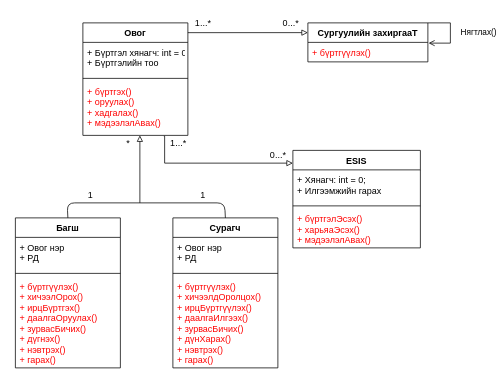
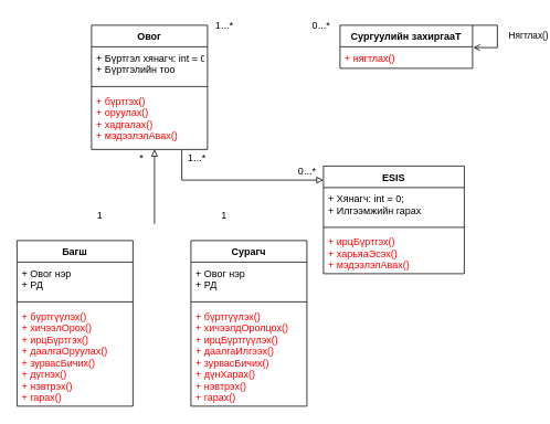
- <mxCell id="20" value="" style="endArrow=block;html=1;fontColor=#FF0000;exitX=1;exitY=0.087;exitDx=0;exitDy=0;exitPerimeter=0;entryX=0;entryY=0.25;entryDx=0;entryDy=0;endFill=0;" edge="1" parent="1" source="4" target="17"><mxGeometry width="50" height="50" relative="1" as="geometry"><mxPoint x="280" y="230" as="sourcePoint" /><mxPoint x="330" y="180" as="targetPoint" /></mxGeometry></mxCell>
- <mxCell id="18" value="+ бүртгүүлэх()" style="text;strokeColor=none;fillColor=none;align=left;verticalAlign=top;spacingLeft=4;spacingRight=4;overflow=hidden;rotatable=0;points=[[0,0.5],[1,0.5]];portConstraint=eastwest;fontColor=#FF0000;" vertex="1" parent="17"><mxGeometry y="26" width="160" height="26" as="geometry" /></mxCell>
+ <mxCell id="18" value="+ нягтлах()" style="text;strokeColor=none;fillColor=none;align=left;verticalAlign=top;spacingLeft=4;spacingRight=4;overflow=hidden;rotatable=0;points=[[0,0.5],[1,0.5]];portConstraint=eastwest;fontColor=#FF0000;" vertex="1" parent="17"><mxGeometry y="26" width="160" height="26" as="geometry" /></mxCell>
- <mxCell id="16" value="" style="endArrow=none;html=1;exitX=0.5;exitY=0;exitDx=0;exitDy=0;entryX=0.5;entryY=0;entryDx=0;entryDy=0;" parent="1" source="8" target="12" edge="1"><mxGeometry width="50" height="50" relative="1" as="geometry"><mxPoint x="89" y="290" as="sourcePoint" /><mxPoint x="304" y="290" as="targetPoint" /><Array as="points"><mxPoint x="89" y="270" /><mxPoint x="299" y="270" /></Array></mxGeometry></mxCell>
- <mxCell id="28" value="+ бүртгэлЭсэх()&#10;+ харьяаЭсэх()&#10;+ мэдээлэлАвах()" style="text;strokeColor=none;fillColor=none;align=left;verticalAlign=top;spacingLeft=4;spacingRight=4;overflow=hidden;rotatable=0;points=[[0,0.5],[1,0.5]];portConstraint=eastwest;fontColor=#FF0000;" vertex="1" parent="25"><mxGeometry y="78" width="170" height="52" as="geometry" /></mxCell>
+ <mxCell id="28" value="+ ирцБүртгэх()&#10;+ харьяаЭсэх()&#10;+ мэдээлэлАвах()" style="text;strokeColor=none;fillColor=none;align=left;verticalAlign=top;spacingLeft=4;spacingRight=4;overflow=hidden;rotatable=0;points=[[0,0.5],[1,0.5]];portConstraint=eastwest;fontColor=#FF0000;" vertex="1" parent="25"><mxGeometry y="78" width="170" height="52" as="geometry" /></mxCell>
